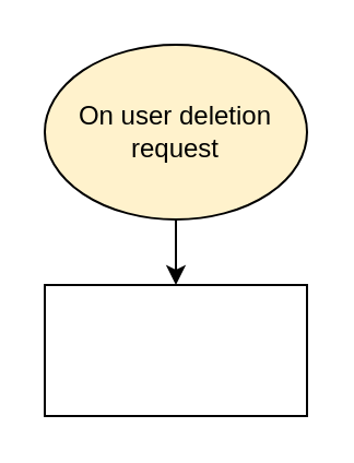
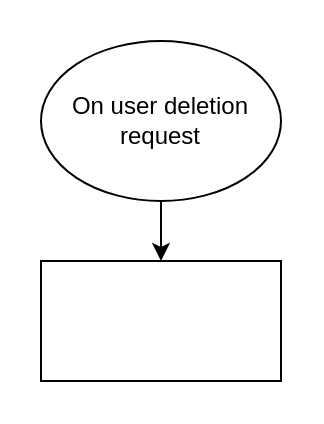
- <mxCell id="3" value="On user deletion request" style="ellipse;whiteSpace=wrap;html=1;fillColor=#fff2cc;" parent="1" vertex="1"><mxGeometry x="20" y="20" width="120" height="80" as="geometry" /></mxCell>
+ <mxCell id="3" value="On user deletion request" style="ellipse;whiteSpace=wrap;html=1;" parent="1" vertex="1"><mxGeometry x="20" y="20" width="120" height="80" as="geometry" /></mxCell>
